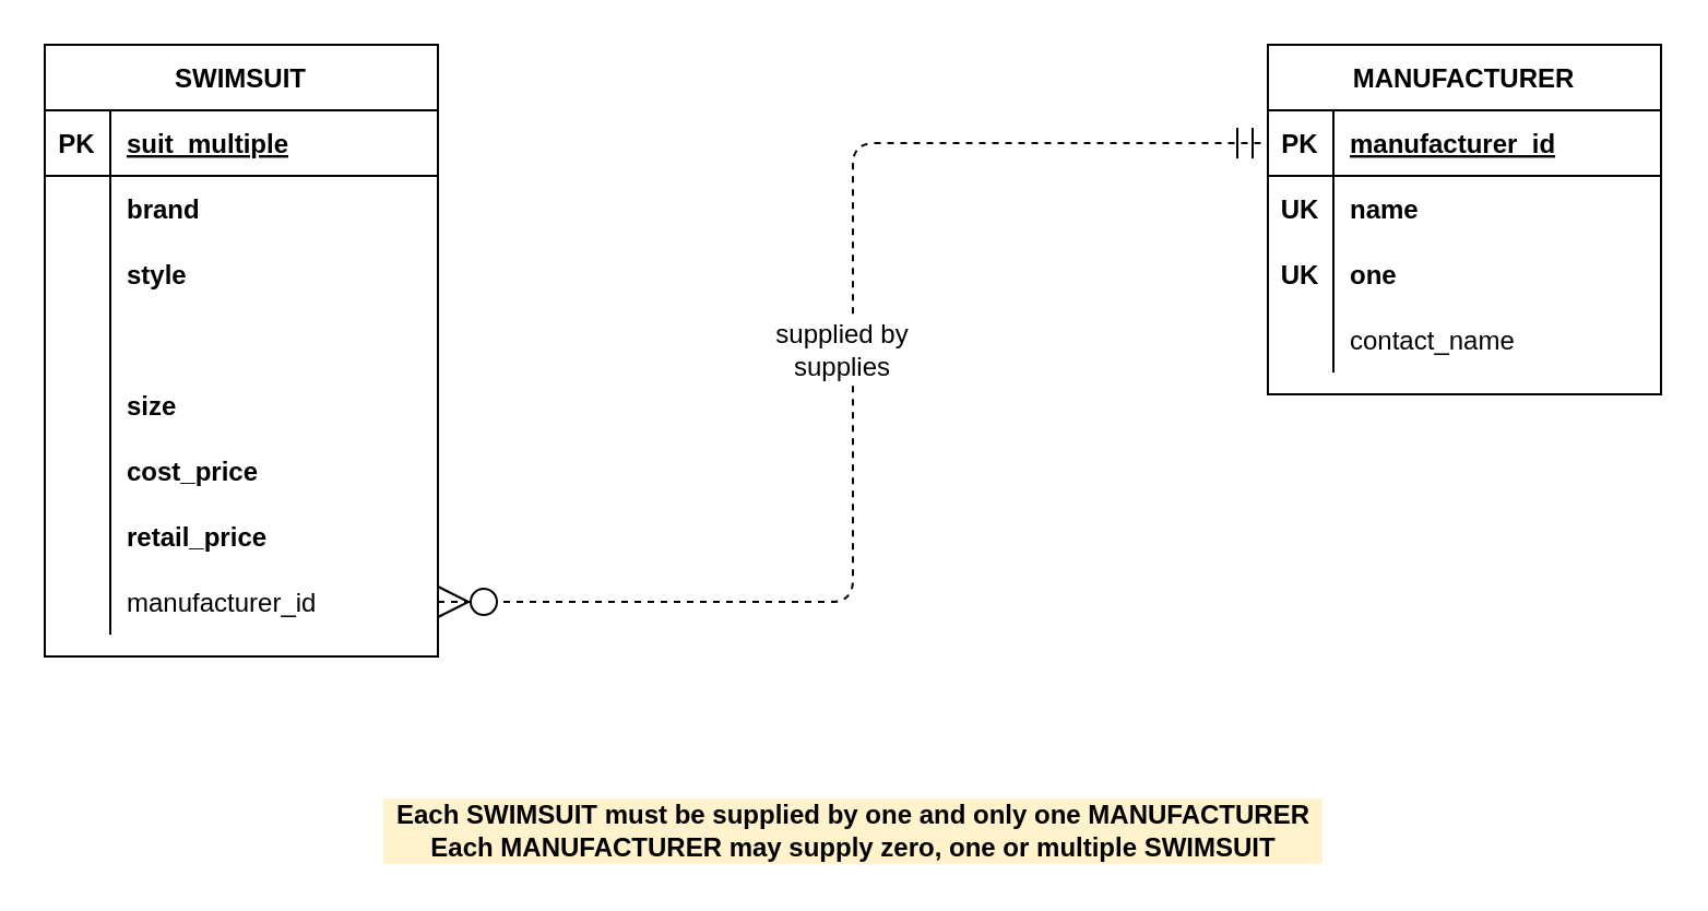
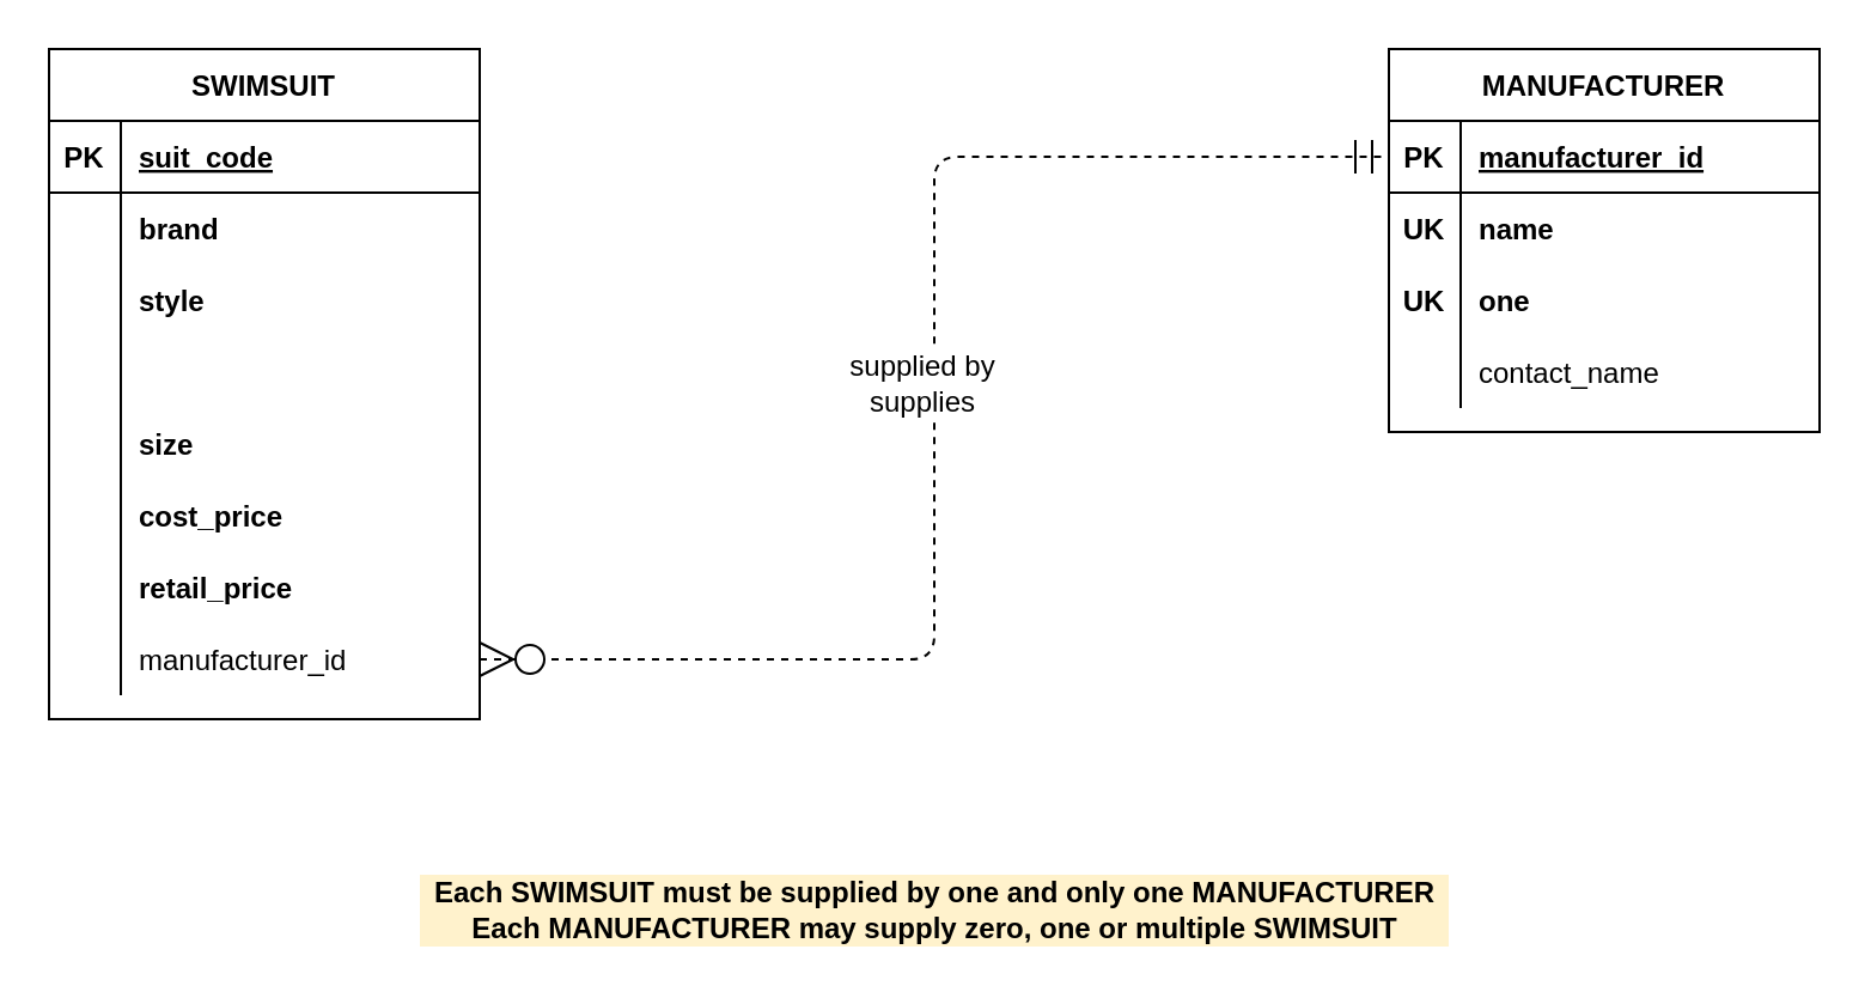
- <mxCell id="5" value="suit_multiple" style="shape=partialRectangle;connectable=0;fillColor=none;top=0;left=0;bottom=0;right=0;align=left;spacingLeft=6;fontStyle=5;overflow=hidden;" vertex="1" parent="3"><mxGeometry x="30" width="150" height="30" as="geometry"><mxRectangle width="150" height="30" as="alternateBounds" /></mxGeometry></mxCell>
+ <mxCell id="5" value="suit_code" style="shape=partialRectangle;connectable=0;fillColor=none;top=0;left=0;bottom=0;right=0;align=left;spacingLeft=6;fontStyle=5;overflow=hidden;" vertex="1" parent="3"><mxGeometry x="30" width="150" height="30" as="geometry"><mxRectangle width="150" height="30" as="alternateBounds" /></mxGeometry></mxCell>
